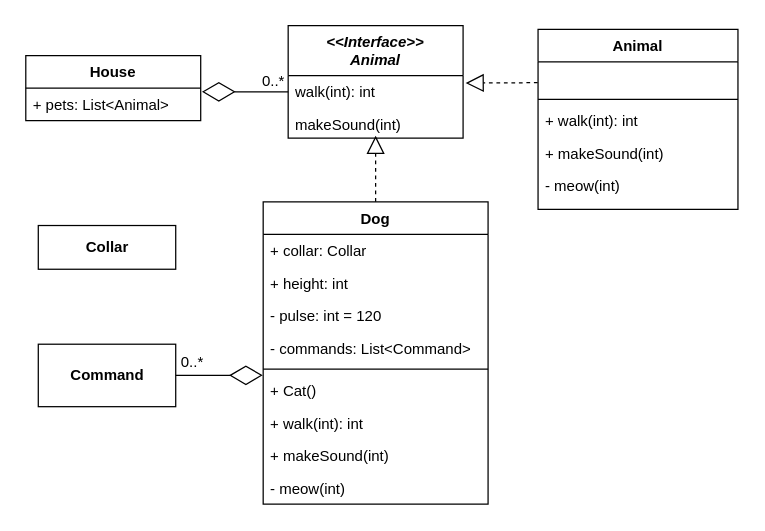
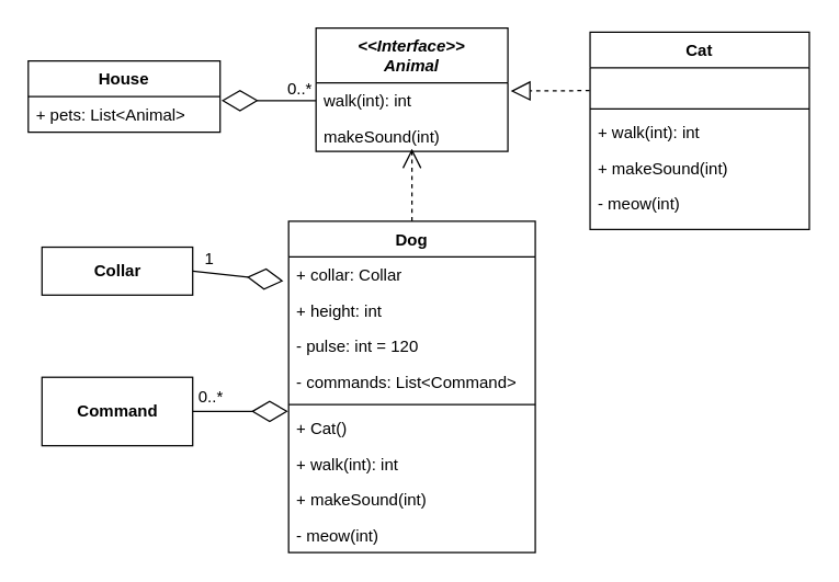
- <mxCell id="9" value="Animal" style="swimlane;fontStyle=1;align=center;verticalAlign=top;childLayout=stackLayout;horizontal=1;startSize=26;horizontalStack=0;resizeParent=1;resizeParentMax=0;resizeLast=0;collapsible=1;marginBottom=0;labelBackgroundColor=none;fillColor=none;" parent="1" vertex="1"><mxGeometry x="430" y="23" width="160" height="144" as="geometry" /></mxCell>
+ <mxCell id="9" value="Cat" style="swimlane;fontStyle=1;align=center;verticalAlign=top;childLayout=stackLayout;horizontal=1;startSize=26;horizontalStack=0;resizeParent=1;resizeParentMax=0;resizeLast=0;collapsible=1;marginBottom=0;labelBackgroundColor=none;fillColor=none;" parent="1" vertex="1"><mxGeometry x="430" y="23" width="160" height="144" as="geometry" /></mxCell>
- <mxCell id="26" value="" style="endArrow=block;dashed=1;endFill=0;endSize=12;html=1;exitX=0.5;exitY=0;exitDx=0;exitDy=0;entryX=0.5;entryY=0.923;entryDx=0;entryDy=0;entryPerimeter=0;" parent="1" source="16" target="6" edge="1"><mxGeometry width="160" relative="1" as="geometry"><mxPoint x="439.68" y="75.666" as="sourcePoint" /><mxPoint x="300" y="130" as="targetPoint" /></mxGeometry></mxCell>
+ <mxCell id="26" value="" style="endArrow=open;dashed=1;endFill=0;endSize=12;html=1;exitX=0.5;exitY=0;exitDx=0;exitDy=0;entryX=0.5;entryY=0.923;entryDx=0;entryDy=0;entryPerimeter=0;" parent="1" source="16" target="6" edge="1"><mxGeometry width="160" relative="1" as="geometry"><mxPoint x="439.68" y="75.666" as="sourcePoint" /><mxPoint x="300" y="130" as="targetPoint" /></mxGeometry></mxCell>
+ <mxCell id="29" value="" style="endArrow=diamondThin;endFill=0;endSize=24;html=1;entryX=-0.021;entryY=0.682;entryDx=0;entryDy=0;exitX=1;exitY=0.5;exitDx=0;exitDy=0;rounded=1;entryPerimeter=0;" parent="1" source="27" target="17" edge="1"><mxGeometry width="160" relative="1" as="geometry"><mxPoint x="199.5" y="148.5" as="sourcePoint" /><mxPoint x="130.2" y="147.112" as="targetPoint" /></mxGeometry></mxCell>
+ <mxCell id="30" value="1" style="text;html=1;resizable=0;points=[];align=center;verticalAlign=middle;labelBackgroundColor=none;" parent="29" vertex="1" connectable="0"><mxGeometry x="-0.821" y="-1" relative="1" as="geometry"><mxPoint x="6" y="-11" as="offset" /></mxGeometry></mxCell>
